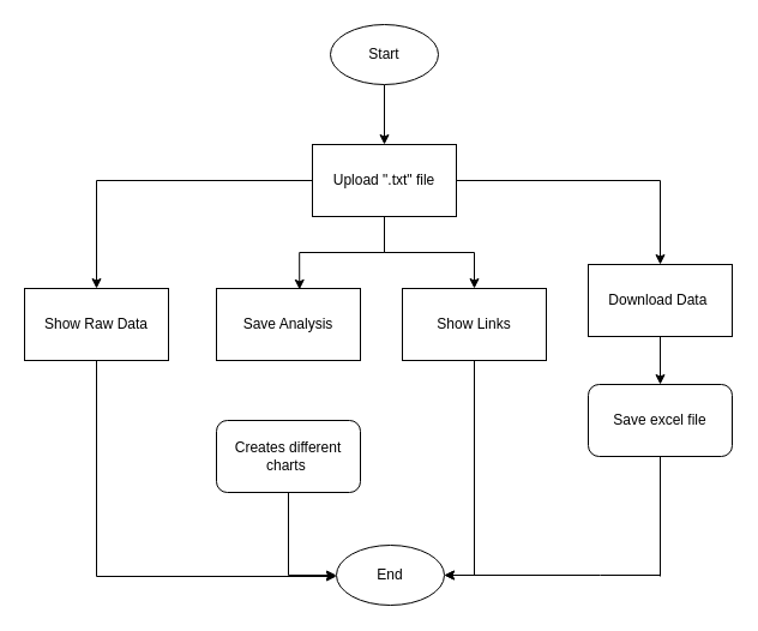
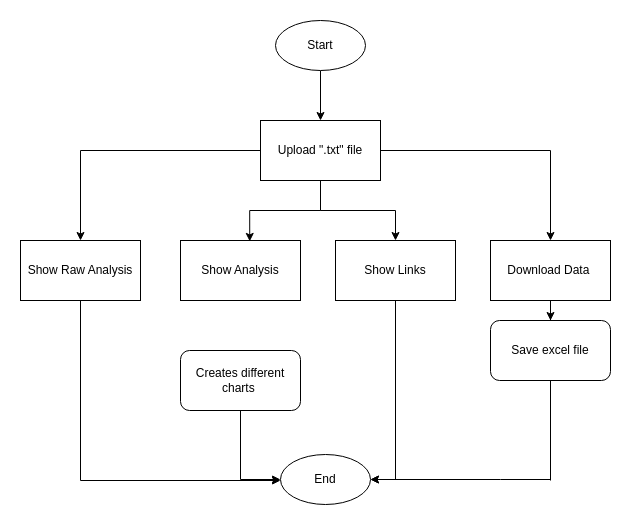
- <mxCell id="14" value="Download Data&amp;nbsp;" style="rounded=0;whiteSpace=wrap;html=1;" vertex="1" parent="1"><mxGeometry x="490" y="220" width="120" height="60" as="geometry" /></mxCell>
+ <mxCell id="14" value="Download Data&amp;nbsp;" style="rounded=0;whiteSpace=wrap;html=1;" vertex="1" parent="1"><mxGeometry x="490" y="240" width="120" height="60" as="geometry" /></mxCell>
- <mxCell id="9" value="Show Raw Data" style="rounded=0;whiteSpace=wrap;html=1;" vertex="1" parent="1"><mxGeometry x="20" y="240" width="120" height="60" as="geometry" /></mxCell>
+ <mxCell id="9" value="Show Raw Analysis" style="rounded=0;whiteSpace=wrap;html=1;" vertex="1" parent="1"><mxGeometry x="20" y="240" width="120" height="60" as="geometry" /></mxCell>
- <mxCell id="10" value="Save Analysis" style="rounded=0;whiteSpace=wrap;html=1;" vertex="1" parent="1"><mxGeometry x="180" y="240" width="120" height="60" as="geometry" /></mxCell>
+ <mxCell id="10" value="Show Analysis" style="rounded=0;whiteSpace=wrap;html=1;" vertex="1" parent="1"><mxGeometry x="180" y="240" width="120" height="60" as="geometry" /></mxCell>
